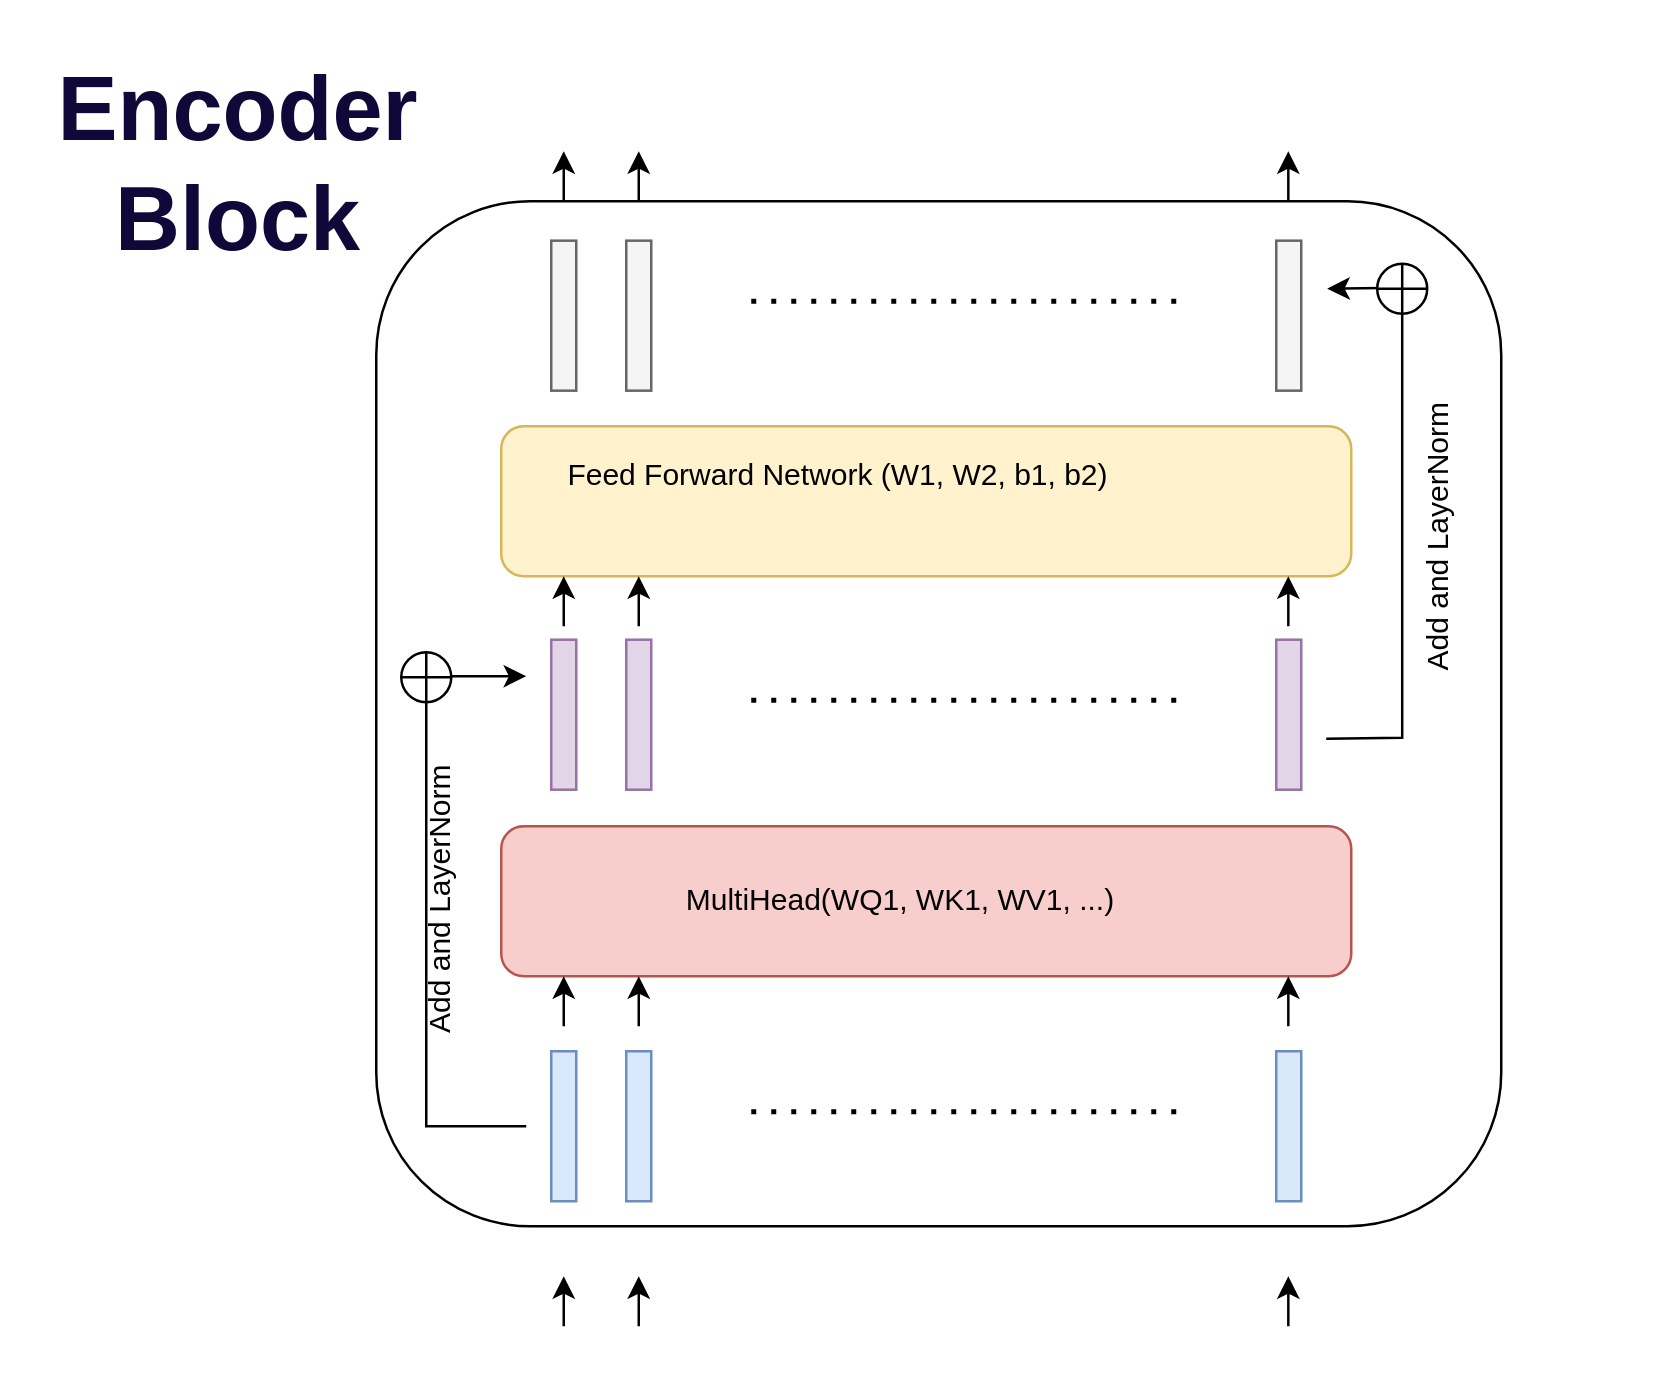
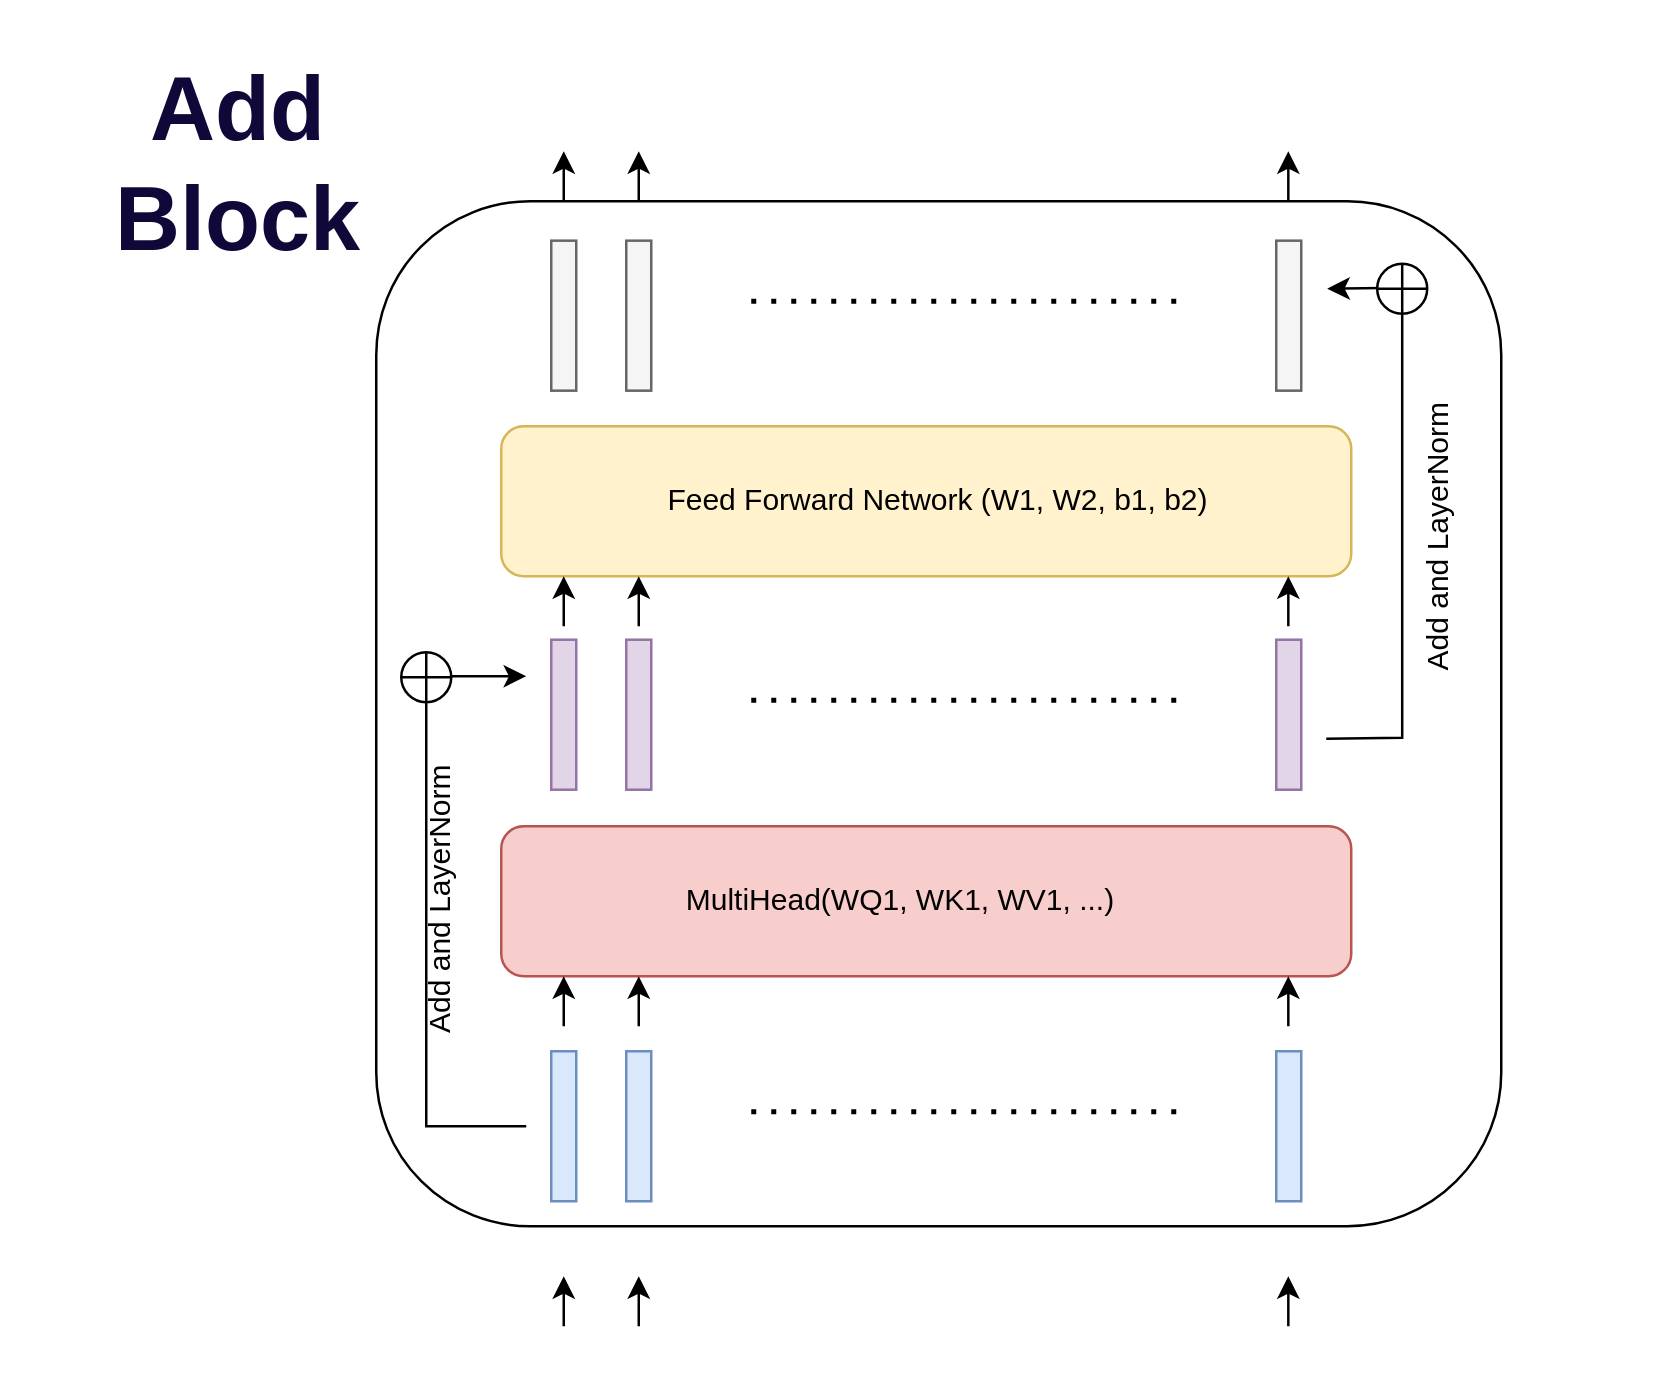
- <mxCell id="39" value="&lt;font color=&quot;#100838&quot; style=&quot;font-size: 36px;&quot;&gt;&lt;b&gt;Encoder Block&lt;/b&gt;&lt;/font&gt;" style="text;html=1;strokeColor=none;fillColor=none;align=center;verticalAlign=middle;whiteSpace=wrap;rounded=0;" vertex="1" parent="1"><mxGeometry x="20" y="20" width="150" height="90" as="geometry" /></mxCell>
+ <mxCell id="39" value="&lt;font color=&quot;#100838&quot; style=&quot;font-size: 36px;&quot;&gt;&lt;b&gt;Add Block&lt;/b&gt;&lt;/font&gt;" style="text;html=1;strokeColor=none;fillColor=none;align=center;verticalAlign=middle;whiteSpace=wrap;rounded=0;" vertex="1" parent="1"><mxGeometry x="20" y="20" width="150" height="90" as="geometry" /></mxCell>
- <mxCell id="35" value="Feed Forward Network (W1, W2, b1, b2)" style="text;html=1;strokeColor=none;fillColor=none;align=center;verticalAlign=middle;whiteSpace=wrap;rounded=0;" vertex="1" parent="1"><mxGeometry x="216" y="175" width="238" height="30" as="geometry" /></mxCell>
+ <mxCell id="35" value="Feed Forward Network (W1, W2, b1, b2)" style="text;html=1;strokeColor=none;fillColor=none;align=center;verticalAlign=middle;whiteSpace=wrap;rounded=0;" vertex="1" parent="1"><mxGeometry x="256" y="185" width="238" height="30" as="geometry" /></mxCell>
